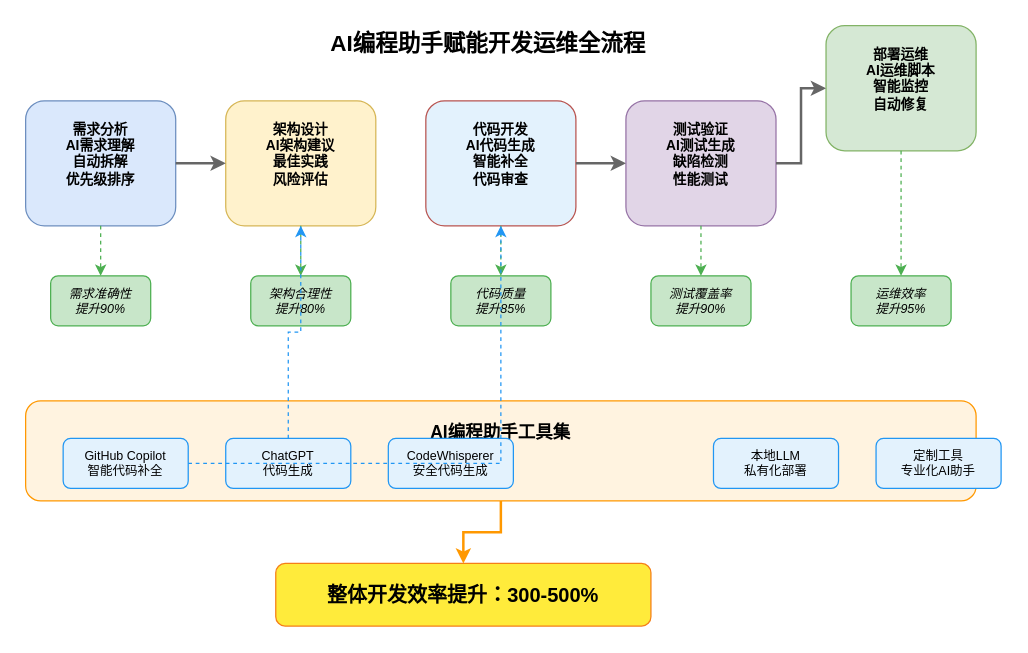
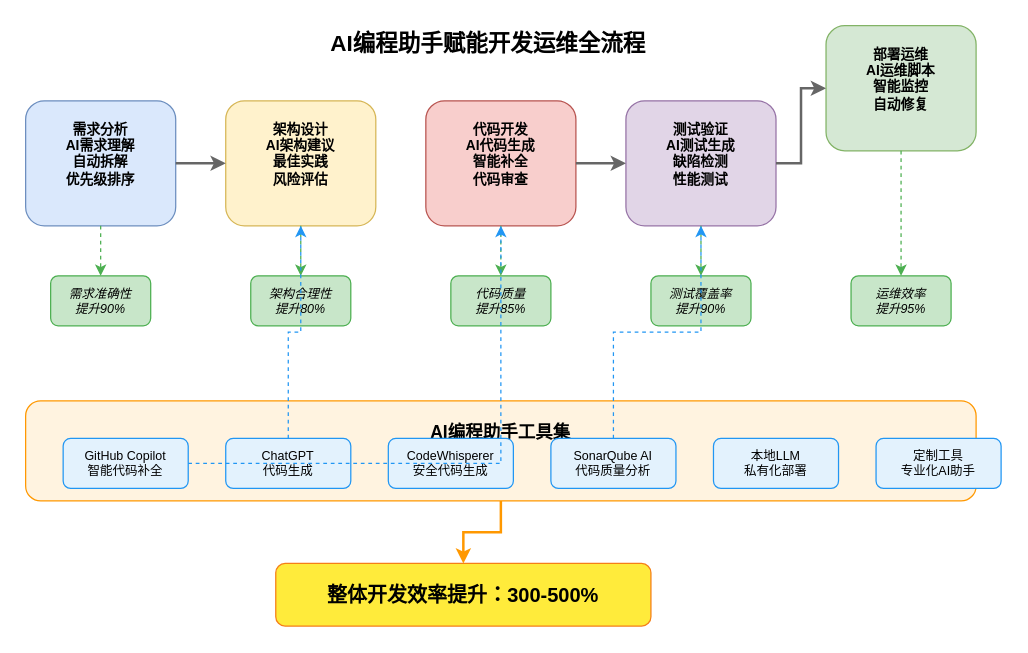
- <mxCell id="5" value="代码开发&#10;AI代码生成&#10;智能补全&#10;代码审查" style="rounded=1;whiteSpace=wrap;html=1;fillColor=#e3f2fd;strokeColor=#b85450;fontSize=11;fontStyle=1;verticalAlign=top;spacingTop=10;" parent="1" vertex="1"><mxGeometry x="340" y="80" width="120" height="100" as="geometry" /></mxCell>
+ <mxCell id="5" value="代码开发&#10;AI代码生成&#10;智能补全&#10;代码审查" style="rounded=1;whiteSpace=wrap;html=1;fillColor=#f8cecc;strokeColor=#b85450;fontSize=11;fontStyle=1;verticalAlign=top;spacingTop=10;" parent="1" vertex="1"><mxGeometry x="340" y="80" width="120" height="100" as="geometry" /></mxCell>
+ <mxCell id="30" value="" style="edgeStyle=orthogonalEdgeStyle;rounded=0;orthogonalLoop=1;jettySize=auto;html=1;strokeWidth=1;fillColor=#2196f3;strokeColor=#2196f3;dashed=1;" parent="1" source="25" target="6" edge="1"><mxGeometry relative="1" as="geometry" /></mxCell>
+ <mxCell id="25" value="SonarQube AI&#10;代码质量分析" style="rounded=1;whiteSpace=wrap;html=1;fillColor=#e3f2fd;strokeColor=#2196f3;fontSize=10;" parent="1" vertex="1"><mxGeometry x="440" y="350" width="100" height="40" as="geometry" /></mxCell>
